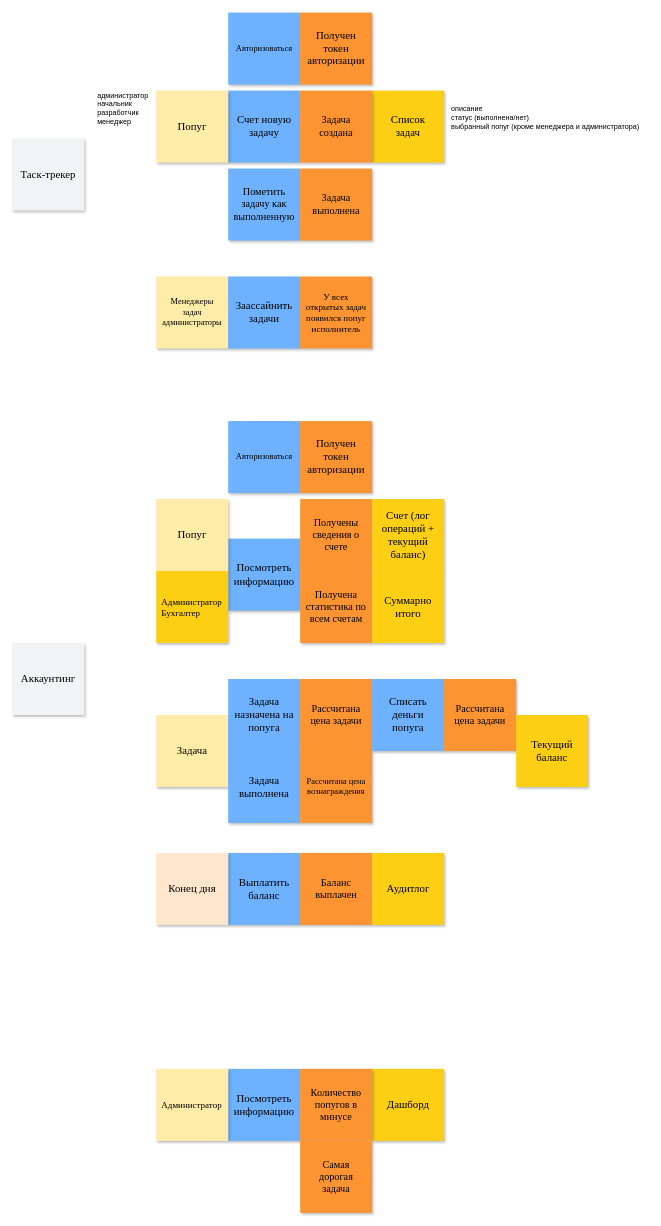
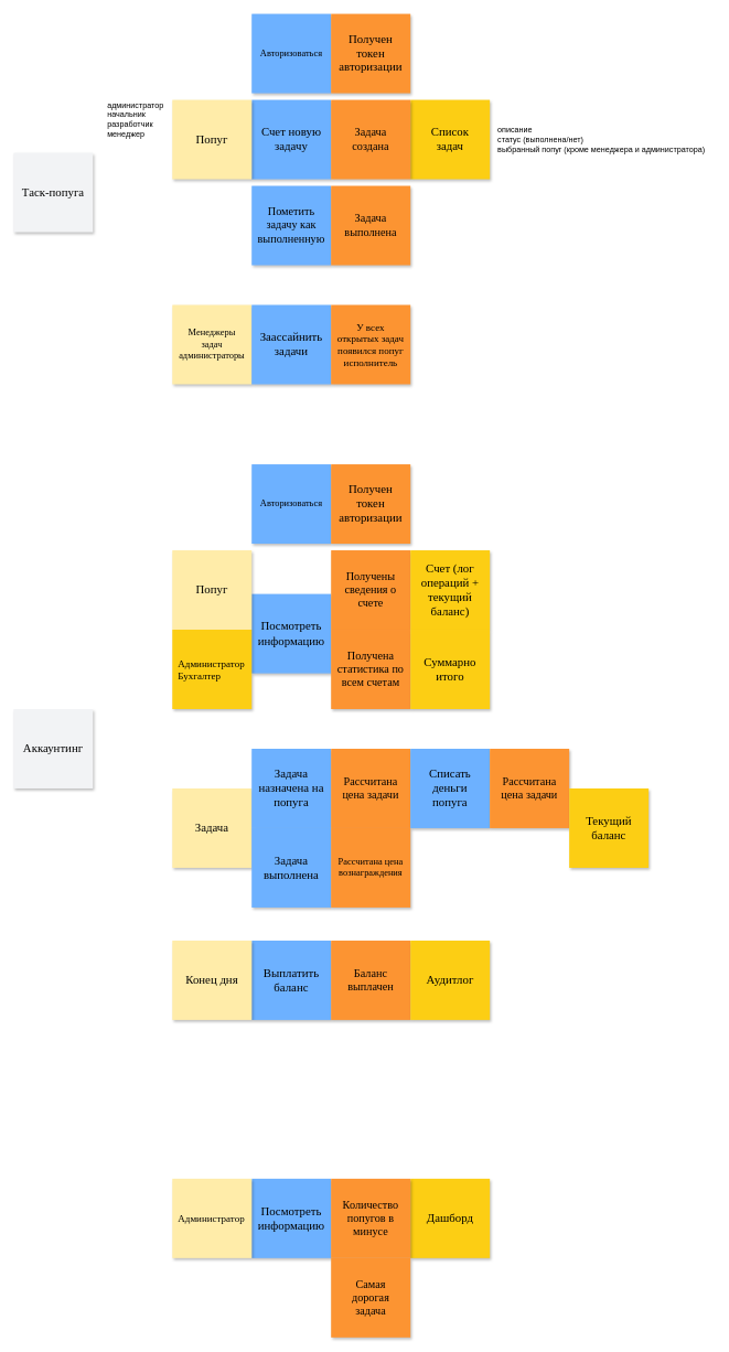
- <mxCell id="10" value="&lt;div&gt;описание&lt;/div&gt;&lt;div&gt;статус (выполнена/нет)&lt;/div&gt;&lt;div&gt;выбранный попуг (кроме менеджера и администратора)&lt;/div&gt;" style="text;html=1;strokeColor=none;fillColor=none;align=left;verticalAlign=middle;whiteSpace=wrap;rounded=0;" parent="1" vertex="1"><mxGeometry x="750" y="167.5" width="330" height="55" as="geometry" /></mxCell>
+ <mxCell id="10" value="&lt;div&gt;описание&lt;/div&gt;&lt;div&gt;статус (выполнена/нет)&lt;/div&gt;&lt;div&gt;выбранный попуг (кроме менеджера и администратора)&lt;/div&gt;" style="text;html=1;strokeColor=none;fillColor=none;align=left;verticalAlign=middle;whiteSpace=wrap;rounded=0;" parent="1" vertex="1"><mxGeometry x="750" y="182.5" width="330" height="55" as="geometry" /></mxCell>
- <mxCell id="8" value="Таск-трекер" style="html=1;overflow=block;blockSpacing=1;whiteSpace=wrap;shadow=1;fontSize=18;fontColor=default;spacing=9;strokeColor=none;strokeOpacity=100;fillOpacity=100;fillColor=#f2f3f5;strokeWidth=0;lucidId=MB-V92Gh2w_f;fontFamily=Tahoma;align=center;" parent="1" vertex="1"><mxGeometry x="20" y="230" width="120" height="120" as="geometry" /></mxCell>
+ <mxCell id="8" value="Таск-попуга" style="html=1;overflow=block;blockSpacing=1;whiteSpace=wrap;shadow=1;fontSize=18;fontColor=default;spacing=9;strokeColor=none;strokeOpacity=100;fillOpacity=100;fillColor=#f2f3f5;strokeWidth=0;lucidId=MB-V92Gh2w_f;fontFamily=Tahoma;align=center;" parent="1" vertex="1"><mxGeometry x="20" y="230" width="120" height="120" as="geometry" /></mxCell>
- <mxCell id="34" value="Конец дня" style="html=1;overflow=block;blockSpacing=1;whiteSpace=wrap;shadow=1;fontSize=18;fontColor=default;spacing=9;strokeColor=none;strokeOpacity=100;fillColor=#ffe6cc;strokeWidth=0;lucidId=MC-V9wszr1mW;fontFamily=Tahoma;align=center;" parent="1" vertex="1"><mxGeometry x="260" y="1421" width="120" height="120" as="geometry" /></mxCell>
+ <mxCell id="34" value="Конец дня" style="html=1;overflow=block;blockSpacing=1;whiteSpace=wrap;shadow=1;fontSize=18;fontColor=default;spacing=9;strokeColor=none;strokeOpacity=100;fillColor=#FFECA9;strokeWidth=0;lucidId=MC-V9wszr1mW;fontFamily=Tahoma;align=center;" parent="1" vertex="1"><mxGeometry x="260" y="1421" width="120" height="120" as="geometry" /></mxCell>
